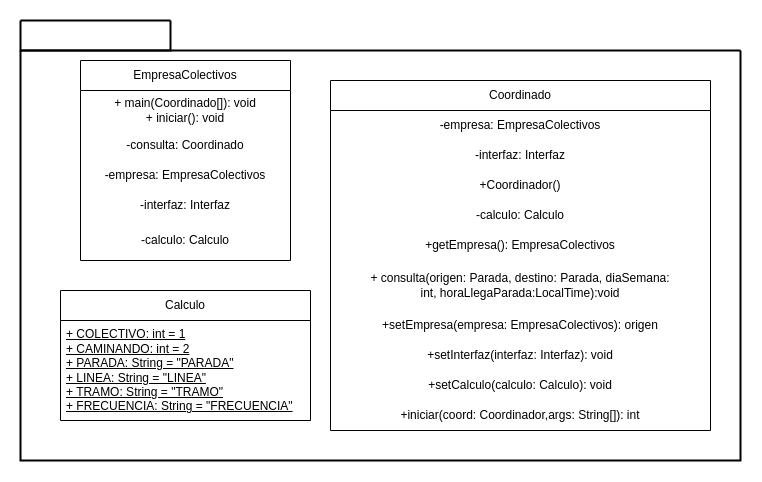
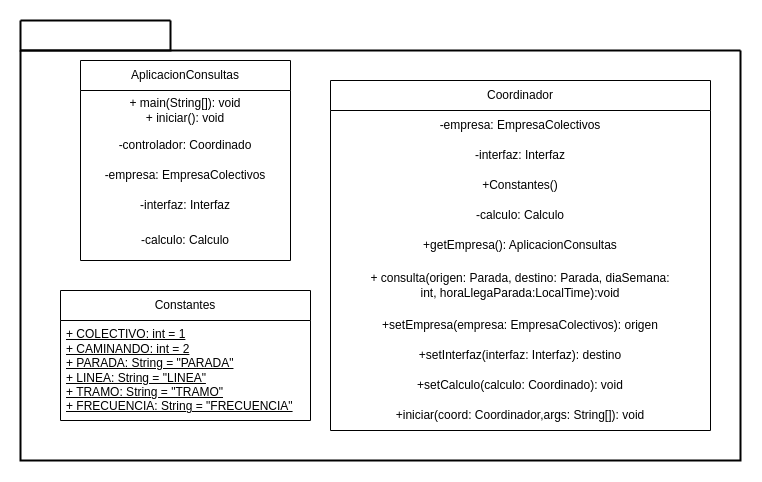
- <mxCell id="3" value="EmpresaColectivos" style="swimlane;fontStyle=0;childLayout=stackLayout;horizontal=1;startSize=30;horizontalStack=0;resizeParent=1;resizeParentMax=0;resizeLast=0;collapsible=1;marginBottom=0;whiteSpace=wrap;html=1;" parent="2" vertex="1"><mxGeometry x="60" y="10" width="210" height="200" as="geometry" /></mxCell>
+ <mxCell id="3" value="AplicacionConsultas" style="swimlane;fontStyle=0;childLayout=stackLayout;horizontal=1;startSize=30;horizontalStack=0;resizeParent=1;resizeParentMax=0;resizeLast=0;collapsible=1;marginBottom=0;whiteSpace=wrap;html=1;" parent="2" vertex="1"><mxGeometry x="60" y="10" width="210" height="200" as="geometry" /></mxCell>
- <mxCell id="11" value="Coordinado" style="swimlane;fontStyle=0;childLayout=stackLayout;horizontal=1;startSize=30;horizontalStack=0;resizeParent=1;resizeParentMax=0;resizeLast=0;collapsible=1;marginBottom=0;whiteSpace=wrap;html=1;" parent="2" vertex="1"><mxGeometry x="310" y="30" width="380" height="350" as="geometry" /></mxCell>
+ <mxCell id="11" value="Coordinador" style="swimlane;fontStyle=0;childLayout=stackLayout;horizontal=1;startSize=30;horizontalStack=0;resizeParent=1;resizeParentMax=0;resizeLast=0;collapsible=1;marginBottom=0;whiteSpace=wrap;html=1;" parent="2" vertex="1"><mxGeometry x="310" y="30" width="380" height="350" as="geometry" /></mxCell>
- <mxCell id="4" value="+ main(Coordinado[]): void&#10;+ iniciar(): void" style="text;whiteSpace=wrap;strokeColor=none;fillColor=none;align=center;verticalAlign=middle;rounded=0;" vertex="1" parent="3"><mxGeometry y="30" width="210" height="40" as="geometry" /></mxCell>
+ <mxCell id="4" value="+ main(String[]): void&#10;+ iniciar(): void" style="text;whiteSpace=wrap;strokeColor=none;fillColor=none;align=center;verticalAlign=middle;rounded=0;" vertex="1" parent="3"><mxGeometry y="30" width="210" height="40" as="geometry" /></mxCell>
- <mxCell id="5" value="-consulta: Coordinado" style="text;whiteSpace=wrap;strokeColor=none;fillColor=none;align=center;verticalAlign=middle;rounded=0;" vertex="1" parent="3"><mxGeometry y="70" width="210" height="30" as="geometry" /></mxCell>
+ <mxCell id="5" value="-controlador: Coordinado" style="text;whiteSpace=wrap;strokeColor=none;fillColor=none;align=center;verticalAlign=middle;rounded=0;" vertex="1" parent="3"><mxGeometry y="70" width="210" height="30" as="geometry" /></mxCell>
- <mxCell id="14" value="+Coordinador()" style="text;whiteSpace=wrap;strokeColor=none;fillColor=none;align=center;verticalAlign=middle;rounded=0;" vertex="1" parent="11"><mxGeometry y="90" width="380" height="30" as="geometry" /></mxCell>
+ <mxCell id="14" value="+Constantes()" style="text;whiteSpace=wrap;strokeColor=none;fillColor=none;align=center;verticalAlign=middle;rounded=0;" vertex="1" parent="11"><mxGeometry y="90" width="380" height="30" as="geometry" /></mxCell>
- <mxCell id="16" value="+getEmpresa(): EmpresaColectivos" style="text;whiteSpace=wrap;strokeColor=none;fillColor=none;align=center;verticalAlign=middle;rounded=0;" vertex="1" parent="11"><mxGeometry y="150" width="380" height="30" as="geometry" /></mxCell>
+ <mxCell id="16" value="+getEmpresa(): AplicacionConsultas" style="text;whiteSpace=wrap;strokeColor=none;fillColor=none;align=center;verticalAlign=middle;rounded=0;" vertex="1" parent="11"><mxGeometry y="150" width="380" height="30" as="geometry" /></mxCell>
- <mxCell id="9" value="Calculo" style="swimlane;fontStyle=0;childLayout=stackLayout;horizontal=1;startSize=30;horizontalStack=0;resizeParent=1;resizeParentMax=0;resizeLast=0;collapsible=1;marginBottom=0;whiteSpace=wrap;html=1;" parent="2" vertex="1"><mxGeometry x="40" y="240" width="250" height="130" as="geometry" /></mxCell>
+ <mxCell id="9" value="Constantes" style="swimlane;fontStyle=0;childLayout=stackLayout;horizontal=1;startSize=30;horizontalStack=0;resizeParent=1;resizeParentMax=0;resizeLast=0;collapsible=1;marginBottom=0;whiteSpace=wrap;html=1;" parent="2" vertex="1"><mxGeometry x="40" y="240" width="250" height="130" as="geometry" /></mxCell>
- <mxCell id="19" value="+setInterfaz(interfaz: Interfaz): void" style="text;whiteSpace=wrap;strokeColor=none;fillColor=none;align=center;verticalAlign=middle;rounded=0;" vertex="1" parent="11"><mxGeometry y="260" width="380" height="30" as="geometry" /></mxCell>
+ <mxCell id="19" value="+setInterfaz(interfaz: Interfaz): destino" style="text;whiteSpace=wrap;strokeColor=none;fillColor=none;align=center;verticalAlign=middle;rounded=0;" vertex="1" parent="11"><mxGeometry y="260" width="380" height="30" as="geometry" /></mxCell>
- <mxCell id="20" value="+setCalculo(calculo: Calculo): void" style="text;whiteSpace=wrap;strokeColor=none;fillColor=none;align=center;verticalAlign=middle;rounded=0;" vertex="1" parent="11"><mxGeometry y="290" width="380" height="30" as="geometry" /></mxCell>
+ <mxCell id="20" value="+setCalculo(calculo: Coordinado): void" style="text;whiteSpace=wrap;strokeColor=none;fillColor=none;align=center;verticalAlign=middle;rounded=0;" vertex="1" parent="11"><mxGeometry y="290" width="380" height="30" as="geometry" /></mxCell>
- <mxCell id="21" value="+iniciar(coord: Coordinador,args: String[]): int" style="text;strokeColor=none;fillColor=none;align=center;verticalAlign=middle;rounded=0;fontColor=default;labelBackgroundColor=none;labelBorderColor=none;whiteSpace=wrap;" vertex="1" parent="11"><mxGeometry y="320" width="380" height="30" as="geometry" /></mxCell>
+ <mxCell id="21" value="+iniciar(coord: Coordinador,args: String[]): void" style="text;strokeColor=none;fillColor=none;align=center;verticalAlign=middle;rounded=0;fontColor=default;labelBackgroundColor=none;labelBorderColor=none;whiteSpace=wrap;" vertex="1" parent="11"><mxGeometry y="320" width="380" height="30" as="geometry" /></mxCell>
